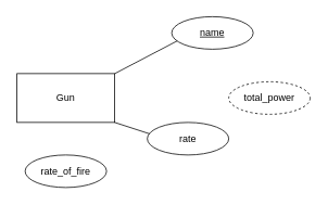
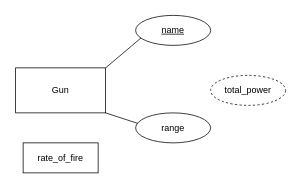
- <mxCell id="5" value="name" style="ellipse;whiteSpace=wrap;html=1;align=center;fontStyle=4;strokeColor=default;verticalAlign=middle;fontFamily=Helvetica;fontSize=12;fontColor=default;startSize=30;fillColor=default;" vertex="1" parent="1"><mxGeometry x="210" y="20" width="100" height="40" as="geometry" /></mxCell>
+ <mxCell id="5" value="name" style="ellipse;whiteSpace=wrap;html=1;align=center;fontStyle=4;strokeColor=default;verticalAlign=middle;fontFamily=Helvetica;fontSize=12;fontColor=default;startSize=30;fillColor=default;" vertex="1" parent="1"><mxGeometry x="180" y="20" width="100" height="40" as="geometry" /></mxCell>
- <mxCell id="7" value="rate" style="ellipse;whiteSpace=wrap;html=1;align=center;strokeColor=default;verticalAlign=middle;fontFamily=Helvetica;fontSize=12;fontColor=default;startSize=30;fillColor=default;" vertex="1" parent="1"><mxGeometry x="180" y="150" width="100" height="40" as="geometry" /></mxCell>
+ <mxCell id="7" value="range" style="ellipse;whiteSpace=wrap;html=1;align=center;strokeColor=default;verticalAlign=middle;fontFamily=Helvetica;fontSize=12;fontColor=default;startSize=30;fillColor=default;" vertex="1" parent="1"><mxGeometry x="180" y="150" width="100" height="40" as="geometry" /></mxCell>
- <mxCell id="8" value="rate_of_fire" style="ellipse;whiteSpace=wrap;html=1;align=center;strokeColor=default;verticalAlign=middle;fontFamily=Helvetica;fontSize=12;fontColor=default;startSize=30;fillColor=default;" vertex="1" parent="1"><mxGeometry x="30" y="190" width="100" height="40" as="geometry" /></mxCell>
+ <mxCell id="8" value="rate_of_fire" style="whiteSpace=wrap;html=1;align=center;strokeColor=default;verticalAlign=middle;fontFamily=Helvetica;fontSize=12;fontColor=default;startSize=30;fillColor=default;rounded=0;" vertex="1" parent="1"><mxGeometry x="30" y="190" width="100" height="40" as="geometry" /></mxCell>
